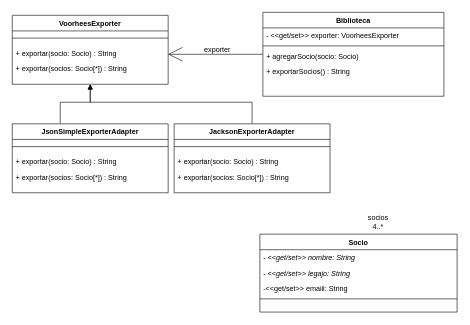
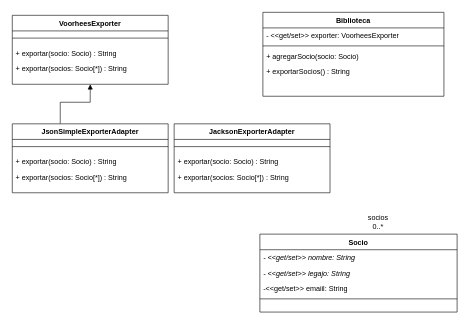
- <mxCell id="11" value="" style="endArrow=none;shadow=0;strokeWidth=1;rounded=0;endFill=0;edgeStyle=elbowEdgeStyle;elbow=vertical;strokeColor=default;startArrow=open;startFill=0;jumpSize=23;startSize=22;endSize=6;" parent="1" source="2" target="6" edge="1"><mxGeometry x="0.5" y="41" relative="1" as="geometry"><mxPoint x="310" y="112" as="sourcePoint" /><mxPoint x="470" y="112" as="targetPoint" /><mxPoint x="-40" y="32" as="offset" /><Array as="points"><mxPoint x="400" y="90" /><mxPoint x="370" y="130" /></Array></mxGeometry></mxCell>
- <mxCell id="12" value="exporter" style="text;html=1;resizable=0;points=[];;align=center;verticalAlign=middle;labelBackgroundColor=none;rounded=0;shadow=0;strokeWidth=1;fontSize=12;" parent="11" vertex="1" connectable="0"><mxGeometry x="0.5" y="49" relative="1" as="geometry"><mxPoint x="-38" y="40" as="offset" /></mxGeometry></mxCell>
- <mxCell id="24" style="edgeStyle=orthogonalEdgeStyle;rounded=0;orthogonalLoop=1;jettySize=auto;html=1;entryX=0.5;entryY=1;entryDx=0;entryDy=0;startArrow=none;startFill=0;endArrow=block;endFill=1;strokeColor=default;" edge="1" parent="1" source="25" target="2"><mxGeometry relative="1" as="geometry"><Array as="points"><mxPoint x="420" y="170" /><mxPoint x="150" y="170" /></Array></mxGeometry></mxCell>
- <mxCell id="18" value="socios&lt;br&gt;4..*" style="text;html=1;resizable=0;points=[];;align=center;verticalAlign=middle;labelBackgroundColor=none;rounded=0;shadow=0;strokeWidth=1;fontSize=12;" parent="1" vertex="1" connectable="0"><mxGeometry x="630.001" y="360" as="geometry"><mxPoint x="-1" y="9" as="offset" /></mxGeometry></mxCell>
+ <mxCell id="18" value="socios&lt;br&gt;0..*" style="text;html=1;resizable=0;points=[];;align=center;verticalAlign=middle;labelBackgroundColor=none;rounded=0;shadow=0;strokeWidth=1;fontSize=12;" parent="1" vertex="1" connectable="0"><mxGeometry x="630.001" y="360" as="geometry"><mxPoint x="-1" y="9" as="offset" /></mxGeometry></mxCell>
